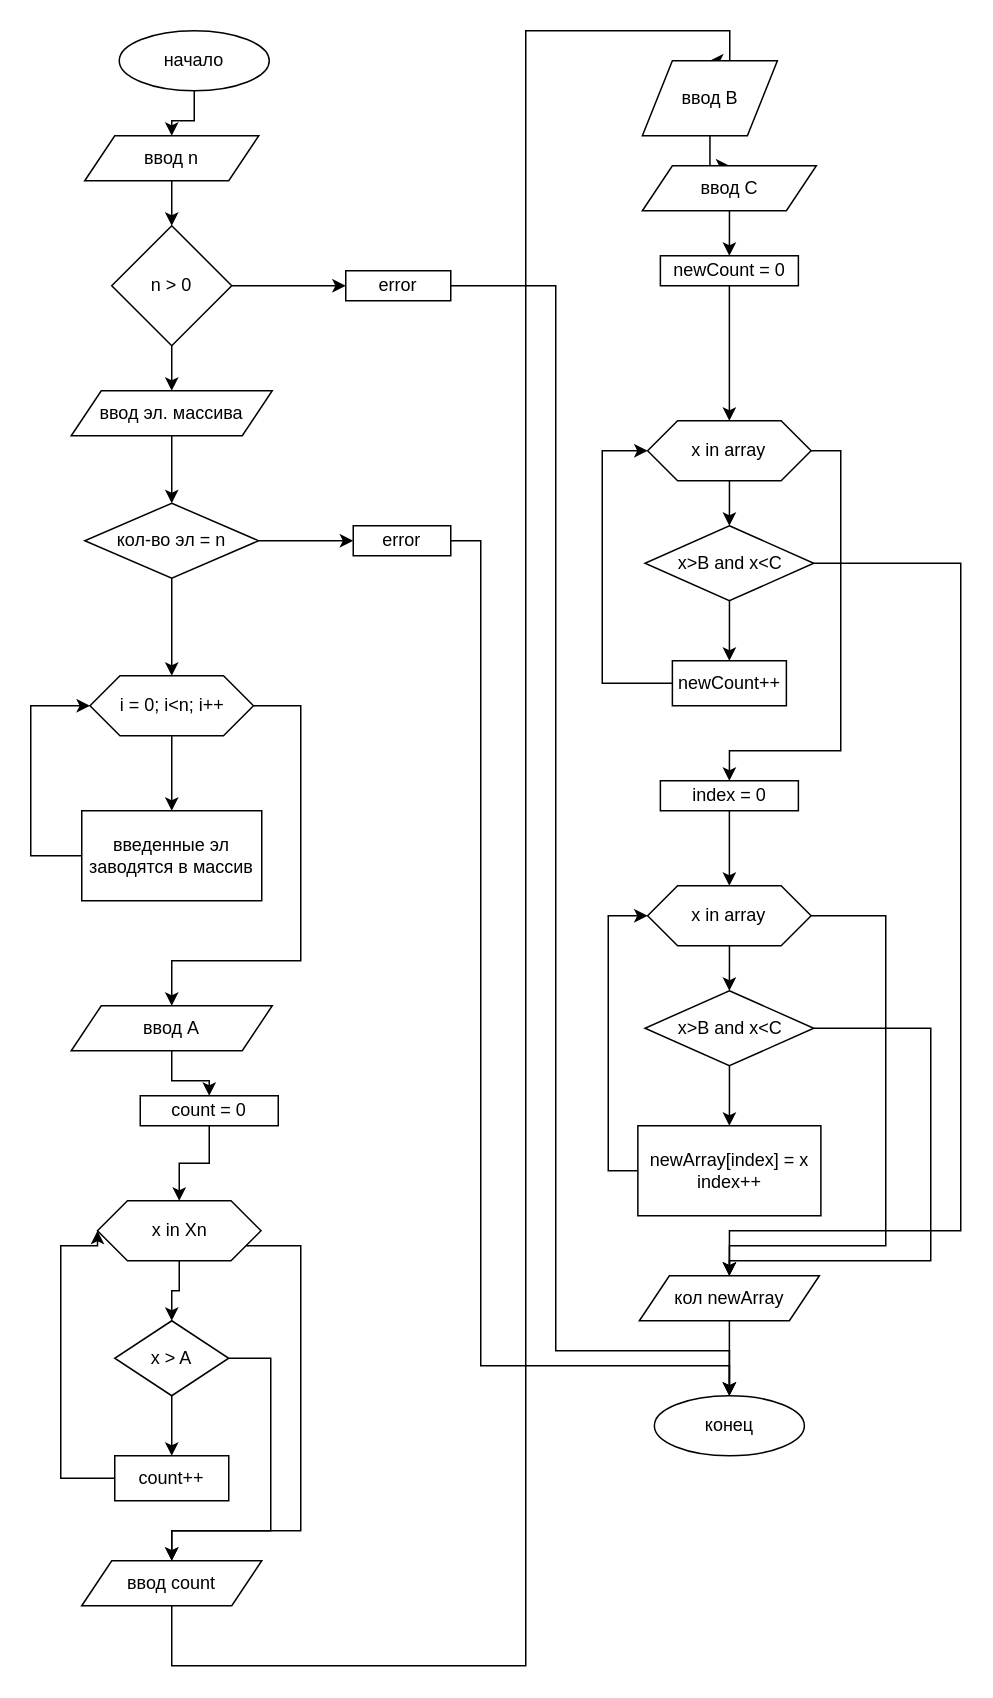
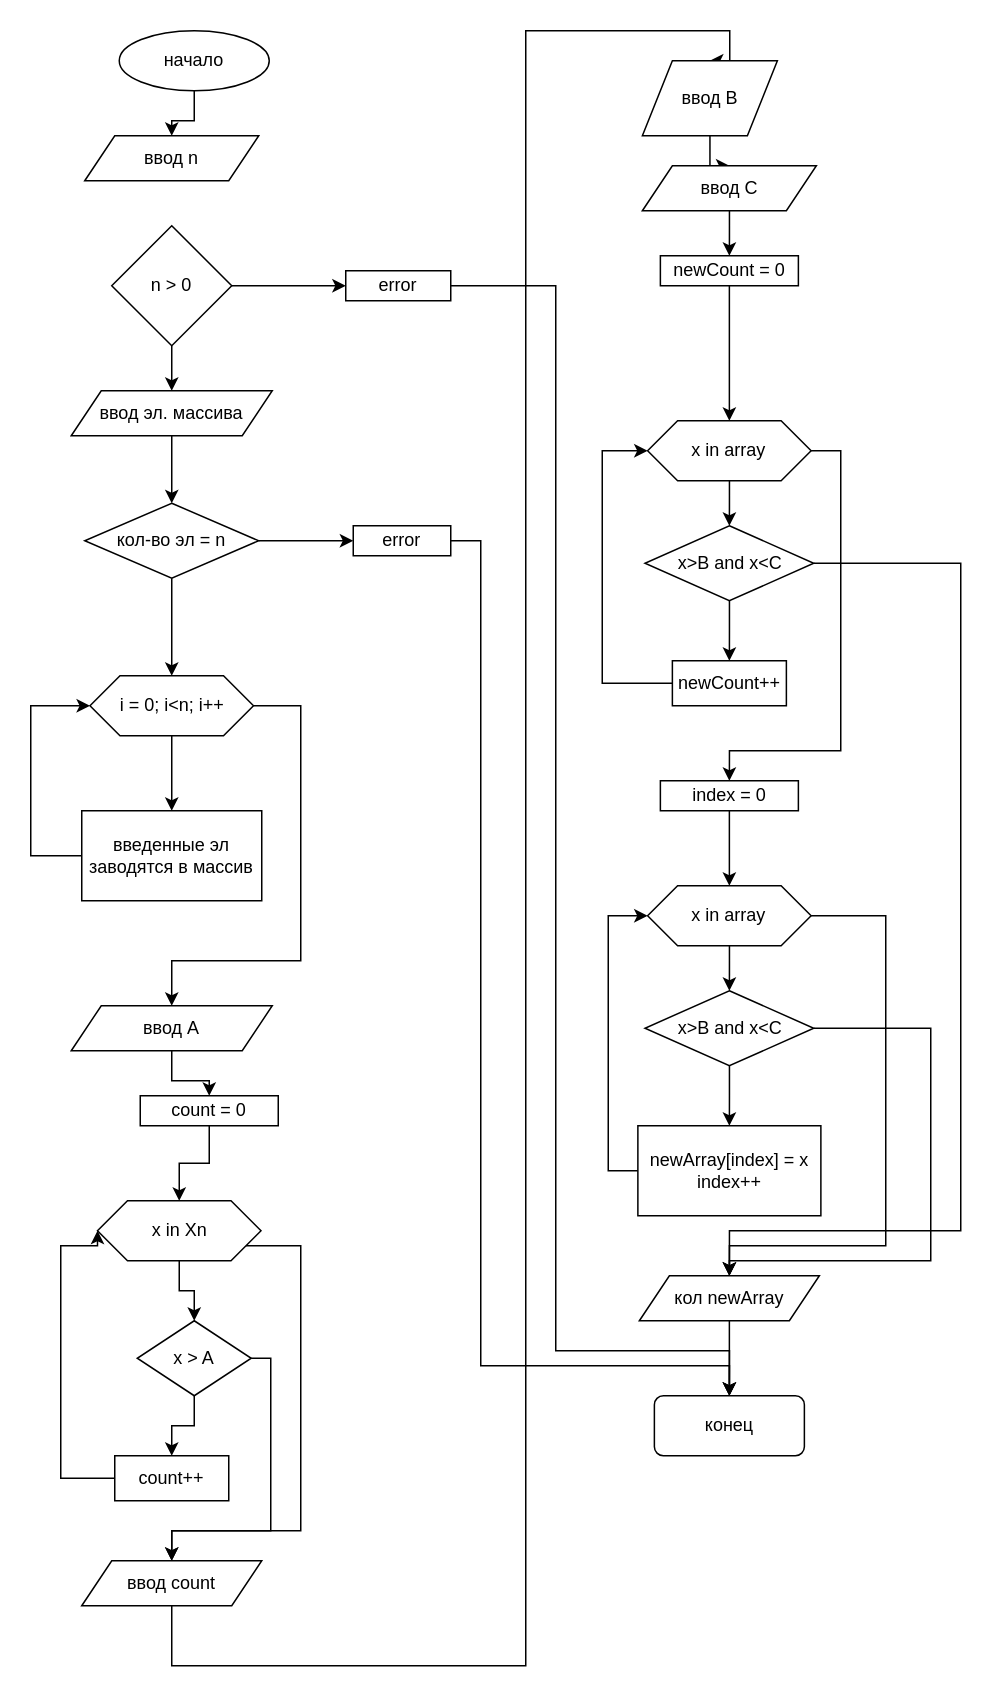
- <mxCell id="4" style="edgeStyle=orthogonalEdgeStyle;rounded=0;orthogonalLoop=1;jettySize=auto;html=1;entryX=0.5;entryY=0;entryDx=0;entryDy=0;" edge="1" parent="1" source="5" target="8"><mxGeometry relative="1" as="geometry" /></mxCell>
- <mxCell id="32" value="x &amp;gt; A" style="rhombus;whiteSpace=wrap;html=1;" vertex="1" parent="1"><mxGeometry x="76" y="880" width="76" height="50" as="geometry" /></mxCell>
+ <mxCell id="32" value="x &amp;gt; A" style="rhombus;whiteSpace=wrap;html=1;" vertex="1" parent="1"><mxGeometry x="91" y="880" width="76" height="50" as="geometry" /></mxCell>
- <mxCell id="63" value="конец" style="ellipse;whiteSpace=wrap;html=1;" vertex="1" parent="1"><mxGeometry x="435.75" y="930" width="100" height="40" as="geometry" /></mxCell>
+ <mxCell id="63" value="конец" style="whiteSpace=wrap;html=1;rounded=1;" vertex="1" parent="1"><mxGeometry x="435.75" y="930" width="100" height="40" as="geometry" /></mxCell>
